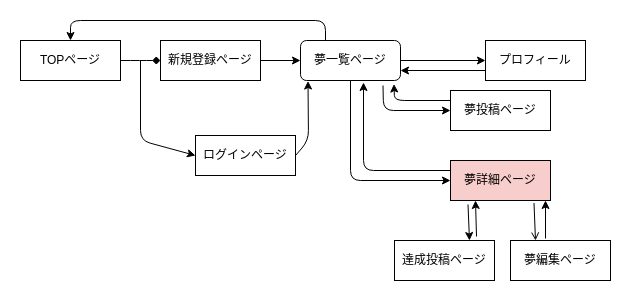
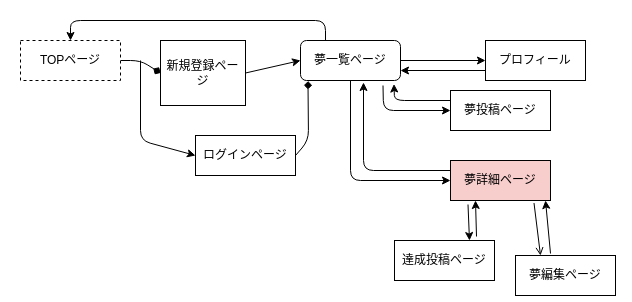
- <mxCell id="3" value="TOPページ" style="whiteSpace=wrap;html=1;align=center;" parent="1" vertex="1"><mxGeometry x="20" y="40" width="100" height="40" as="geometry" /></mxCell>
+ <mxCell id="3" value="TOPページ" style="whiteSpace=wrap;html=1;align=center;dashed=1;" parent="1" vertex="1"><mxGeometry x="20" y="40" width="100" height="40" as="geometry" /></mxCell>
- <mxCell id="7" value="新規登録ページ" style="whiteSpace=wrap;html=1;align=center;" parent="1" vertex="1"><mxGeometry x="160" y="40" width="100" height="40" as="geometry" /></mxCell>
+ <mxCell id="7" value="新規登録ページ" style="whiteSpace=wrap;html=1;align=center;" parent="1" vertex="1"><mxGeometry x="160" y="40" width="85" height="65" as="geometry" /></mxCell>
- <mxCell id="4" style="edgeStyle=none;html=1;exitX=1;exitY=0.5;exitDx=0;exitDy=0;startArrow=none;startFill=0;entryX=0.075;entryY=1.013;entryDx=0;entryDy=0;entryPerimeter=0;" parent="1" source="5" target="14" edge="1"><mxGeometry relative="1" as="geometry"><mxPoint x="280" y="60" as="targetPoint" /><Array as="points"><mxPoint x="308" y="140" /></Array></mxGeometry></mxCell>
+ <mxCell id="4" style="edgeStyle=none;html=1;exitX=1;exitY=0.5;exitDx=0;exitDy=0;startArrow=none;startFill=0;entryX=0.075;entryY=1.013;entryDx=0;entryDy=0;entryPerimeter=0;endArrow=diamond;" parent="1" source="5" target="14" edge="1"><mxGeometry relative="1" as="geometry"><mxPoint x="280" y="60" as="targetPoint" /><Array as="points"><mxPoint x="308" y="140" /></Array></mxGeometry></mxCell>
- <mxCell id="24" value="夢編集ページ" style="whiteSpace=wrap;html=1;align=center;" parent="1" vertex="1"><mxGeometry x="510" y="240" width="100" height="40" as="geometry" /></mxCell>
+ <mxCell id="24" value="夢編集ページ" style="whiteSpace=wrap;html=1;align=center;" parent="1" vertex="1"><mxGeometry x="515" y="255" width="100" height="40" as="geometry" /></mxCell>
